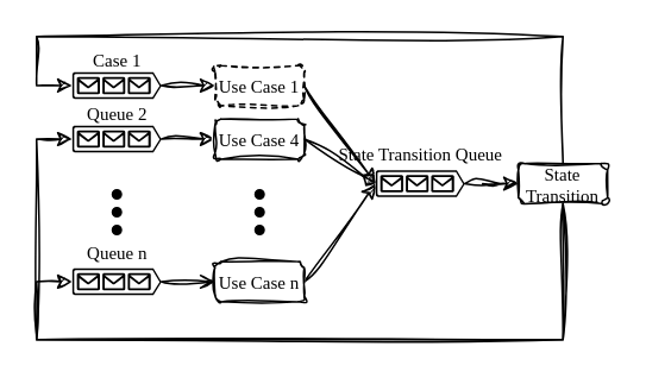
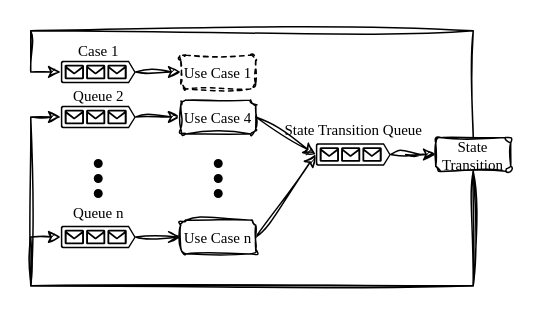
- <mxCell id="5" style="rounded=0;orthogonalLoop=1;jettySize=auto;html=1;entryX=0;entryY=0.5;entryDx=0;entryDy=0;entryPerimeter=0;exitX=1;exitY=0.5;exitDx=0;exitDy=0;sketch=1;curveFitting=1;jiggle=2;" edge="1" parent="1" source="16" target="3"><mxGeometry relative="1" as="geometry" /></mxCell>
- <mxCell id="27" style="rounded=0;orthogonalLoop=1;jettySize=auto;html=1;entryX=0;entryY=0.5;entryDx=0;entryDy=0;entryPerimeter=0;exitX=1;exitY=0.5;exitDx=0;exitDy=0;sketch=1;curveFitting=1;jiggle=2;endArrow=diamond;" edge="1" parent="1" source="17" target="3"><mxGeometry relative="1" as="geometry" /></mxCell>
+ <mxCell id="27" style="rounded=0;orthogonalLoop=1;jettySize=auto;html=1;entryX=0;entryY=0.5;entryDx=0;entryDy=0;entryPerimeter=0;exitX=1;exitY=0.5;exitDx=0;exitDy=0;sketch=1;curveFitting=1;jiggle=2;" edge="1" parent="1" source="17" target="3"><mxGeometry relative="1" as="geometry" /></mxCell>
